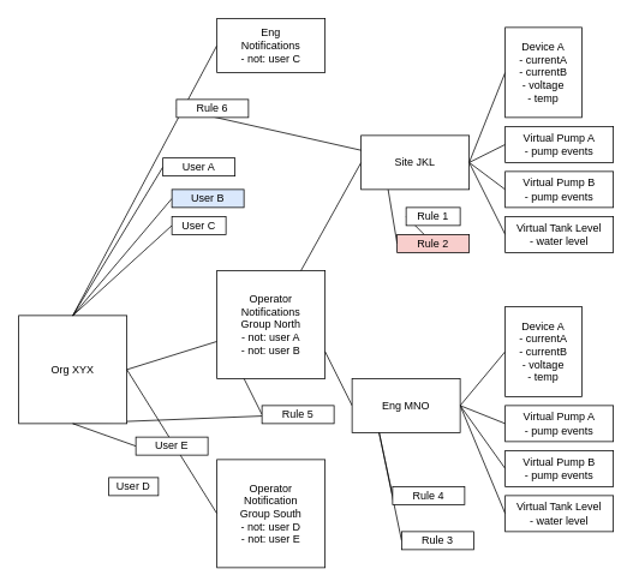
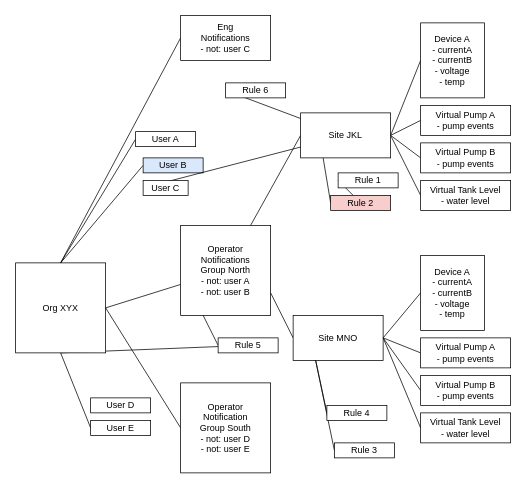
- <mxCell id="55" value="Rule 6" style="rounded=0;whiteSpace=wrap;html=1;" vertex="1" parent="1"><mxGeometry x="195" y="110" width="80" height="20" as="geometry" /></mxCell>
+ <mxCell id="55" value="Rule 6" style="rounded=0;whiteSpace=wrap;html=1;" vertex="1" parent="1"><mxGeometry x="300" y="110" width="80" height="20" as="geometry" /></mxCell>
- <mxCell id="42" value="Rule 1" style="rounded=0;whiteSpace=wrap;html=1;" vertex="1" parent="1"><mxGeometry x="450" y="230" width="60" height="20" as="geometry" /></mxCell>
+ <mxCell id="42" value="Rule 1" style="rounded=0;whiteSpace=wrap;html=1;" vertex="1" parent="1"><mxGeometry x="450" y="230" width="80" height="20" as="geometry" /></mxCell>
- <mxCell id="30" style="edgeStyle=none;rounded=0;orthogonalLoop=1;jettySize=auto;html=1;exitX=0;exitY=0.5;exitDx=0;exitDy=0;entryX=0.5;entryY=0;entryDx=0;entryDy=0;endArrow=none;endFill=0;" edge="1" parent="1" source="31" target="3"><mxGeometry relative="1" as="geometry" /></mxCell>
+ <mxCell id="30" style="edgeStyle=none;rounded=0;orthogonalLoop=1;jettySize=auto;html=1;exitX=0;exitY=0.5;exitDx=0;exitDy=0;endArrow=none;endFill=0;" edge="1" parent="1" source="31" target="15"><mxGeometry relative="1" as="geometry" /></mxCell>
- <mxCell id="23" value="Eng MNO" style="rounded=0;whiteSpace=wrap;html=1;" vertex="1" parent="1"><mxGeometry x="390" y="420" width="120" height="60" as="geometry" /></mxCell>
+ <mxCell id="23" value="Site MNO" style="rounded=0;whiteSpace=wrap;html=1;" vertex="1" parent="1"><mxGeometry x="390" y="420" width="120" height="60" as="geometry" /></mxCell>
- <mxCell id="36" value="User E" style="rounded=0;whiteSpace=wrap;html=1;" vertex="1" parent="1"><mxGeometry x="150" y="485" width="80" height="20" as="geometry" /></mxCell>
+ <mxCell id="36" value="User E" style="rounded=0;whiteSpace=wrap;html=1;" vertex="1" parent="1"><mxGeometry x="120" y="560" width="80" height="20" as="geometry" /></mxCell>
- <mxCell id="32" value="User D" style="rounded=0;whiteSpace=wrap;html=1;" vertex="1" parent="1"><mxGeometry x="120" y="530" width="55" height="20" as="geometry" /></mxCell>
+ <mxCell id="32" value="User D" style="rounded=0;whiteSpace=wrap;html=1;" vertex="1" parent="1"><mxGeometry x="120" y="530" width="80" height="20" as="geometry" /></mxCell>
